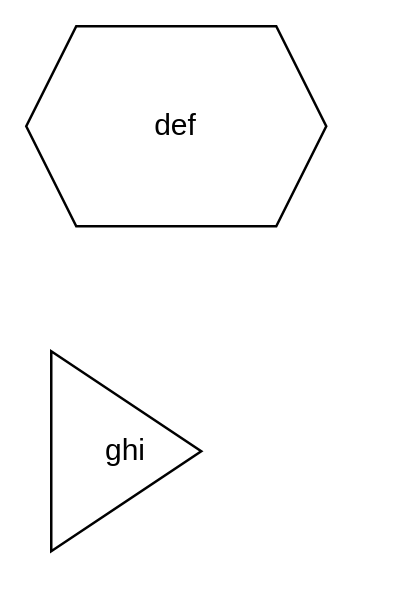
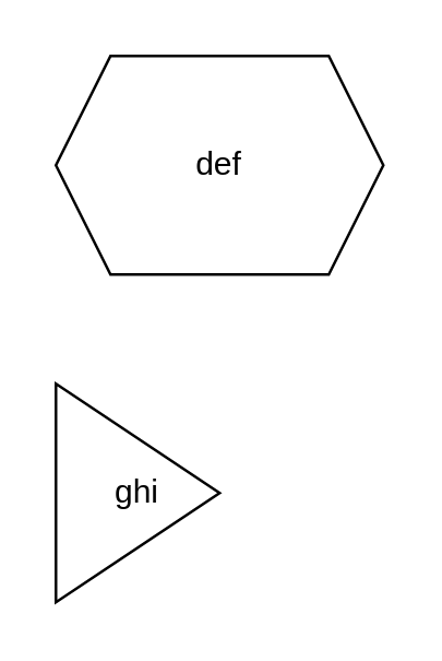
- <mxCell id="2" value="def" style="shape=hexagon;perimeter=hexagonPerimeter2;whiteSpace=wrap;html=1;fixedSize=1;" vertex="1" parent="1"><mxGeometry x="10" y="10" width="120" height="80" as="geometry" /></mxCell>
+ <mxCell id="2" value="def" style="shape=hexagon;perimeter=hexagonPerimeter2;whiteSpace=wrap;html=1;fixedSize=1;" vertex="1" parent="1"><mxGeometry x="20" y="20" width="120" height="80" as="geometry" /></mxCell>
